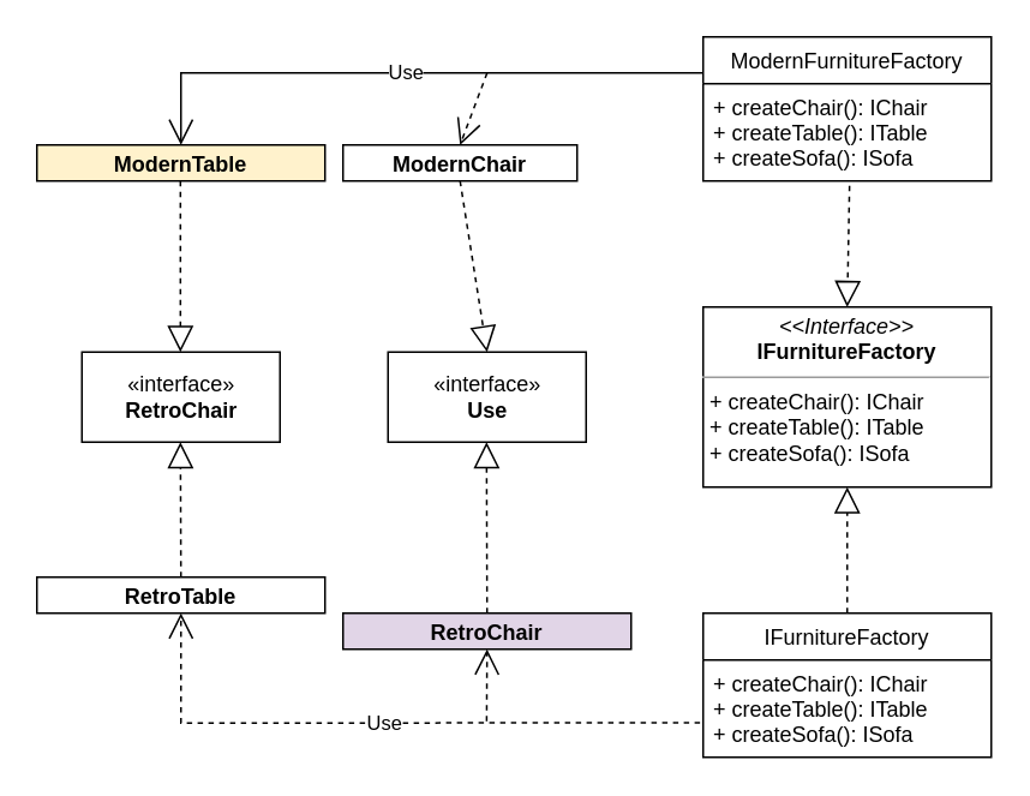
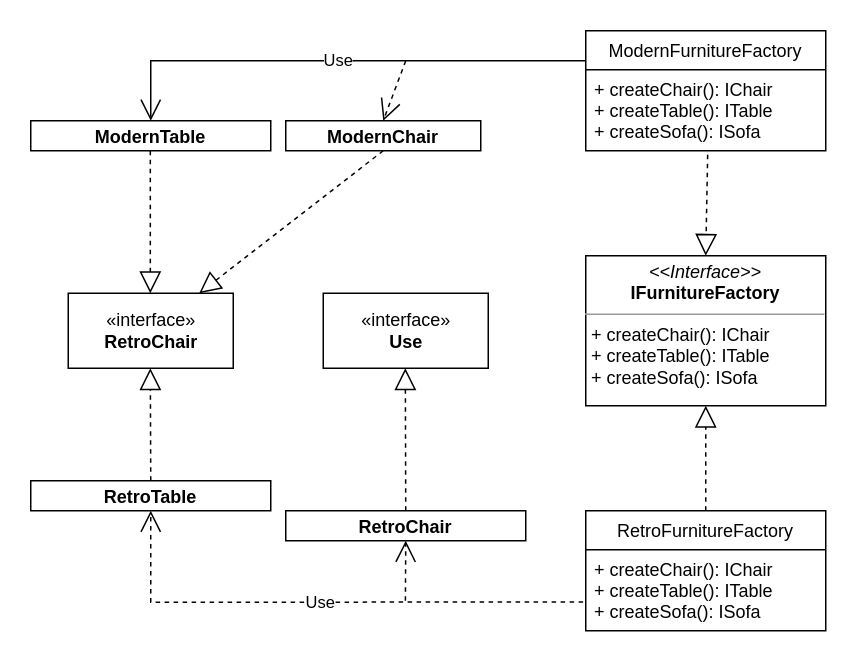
- <mxCell id="10" value="&lt;p style=&quot;margin:0px;margin-top:4px;text-align:center;&quot;&gt;&lt;b&gt;ModernTable&lt;/b&gt;&lt;/p&gt;" style="verticalAlign=top;align=left;overflow=fill;fontSize=12;fontFamily=Helvetica;html=1;fillColor=#fff2cc;" vertex="1" parent="1"><mxGeometry x="20" y="80" width="160" height="20" as="geometry" /></mxCell>
+ <mxCell id="10" value="&lt;p style=&quot;margin:0px;margin-top:4px;text-align:center;&quot;&gt;&lt;b&gt;ModernTable&lt;/b&gt;&lt;/p&gt;" style="verticalAlign=top;align=left;overflow=fill;fontSize=12;fontFamily=Helvetica;html=1;" vertex="1" parent="1"><mxGeometry x="20" y="80" width="160" height="20" as="geometry" /></mxCell>
- <mxCell id="15" value="" style="endArrow=block;dashed=1;endFill=0;endSize=12;html=1;rounded=0;strokeColor=default;exitX=0.5;exitY=1;exitDx=0;exitDy=0;entryX=0.5;entryY=0;entryDx=0;entryDy=0;" edge="1" parent="1" source="9" target="13"><mxGeometry width="160" relative="1" as="geometry"><mxPoint x="360" y="50" as="sourcePoint" /><mxPoint x="220" y="30" as="targetPoint" /></mxGeometry></mxCell>
+ <mxCell id="15" value="" style="endArrow=block;dashed=1;endFill=0;endSize=12;html=1;rounded=0;strokeColor=default;exitX=0.5;exitY=1;exitDx=0;exitDy=0;" edge="1" parent="1" source="9" target="14"><mxGeometry width="160" relative="1" as="geometry"><mxPoint x="360" y="50" as="sourcePoint" /><mxPoint x="220" y="30" as="targetPoint" /></mxGeometry></mxCell>
- <mxCell id="11" value="&lt;p style=&quot;margin:0px;margin-top:4px;text-align:center;&quot;&gt;&lt;b&gt;RetroChair&lt;/b&gt;&lt;/p&gt;" style="verticalAlign=top;align=left;overflow=fill;fontSize=12;fontFamily=Helvetica;html=1;fillColor=#e1d5e7;" vertex="1" parent="1"><mxGeometry x="190" y="340" width="160" height="20" as="geometry" /></mxCell>
+ <mxCell id="11" value="&lt;p style=&quot;margin:0px;margin-top:4px;text-align:center;&quot;&gt;&lt;b&gt;RetroChair&lt;/b&gt;&lt;/p&gt;" style="verticalAlign=top;align=left;overflow=fill;fontSize=12;fontFamily=Helvetica;html=1;" vertex="1" parent="1"><mxGeometry x="190" y="340" width="160" height="20" as="geometry" /></mxCell>
- <mxCell id="5" value="IFurnitureFactory" style="swimlane;fontStyle=0;childLayout=stackLayout;horizontal=1;startSize=26;fillColor=none;horizontalStack=0;resizeParent=1;resizeParentMax=0;resizeLast=0;collapsible=1;marginBottom=0;" vertex="1" parent="1"><mxGeometry x="390" y="340" width="160" height="80" as="geometry" /></mxCell>
+ <mxCell id="5" value="RetroFurnitureFactory" style="swimlane;fontStyle=0;childLayout=stackLayout;horizontal=1;startSize=26;fillColor=none;horizontalStack=0;resizeParent=1;resizeParentMax=0;resizeLast=0;collapsible=1;marginBottom=0;" vertex="1" parent="1"><mxGeometry x="390" y="340" width="160" height="80" as="geometry" /></mxCell>
